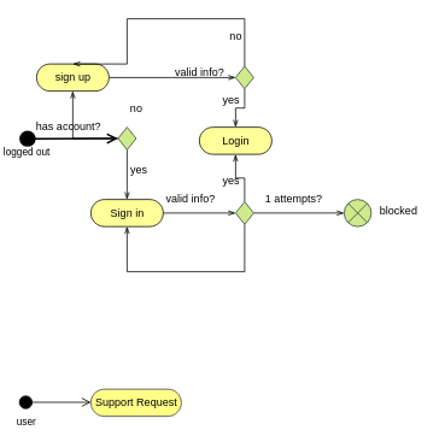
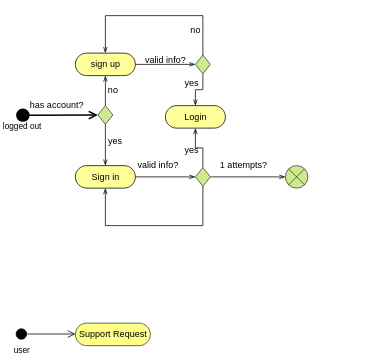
- <mxCell id="8" value="sign up" style="html=1;dashed=0;whitespace=wrap;shape=mxgraph.dfd.start;shadow=0;glass=0;labelBackgroundColor=#FFFF99;sketch=0;strokeWidth=1;fillColor=#FFFF99;" vertex="1" parent="1"><mxGeometry x="40" y="70" width="80" height="30" as="geometry" /></mxCell>
+ <mxCell id="8" value="sign up" style="html=1;dashed=0;whitespace=wrap;shape=mxgraph.dfd.start;shadow=0;glass=0;labelBackgroundColor=#FFFF99;sketch=0;strokeWidth=1;fillColor=#FFFF99;" vertex="1" parent="1"><mxGeometry x="100" y="70" width="80" height="30" as="geometry" /></mxCell>
- <mxCell id="31" value="blocked" style="text;html=1;align=center;verticalAlign=middle;resizable=0;points=[];autosize=1;strokeColor=none;fillColor=none;" vertex="1" parent="1"><mxGeometry x="410" y="222.5" width="60" height="20" as="geometry" /></mxCell>
